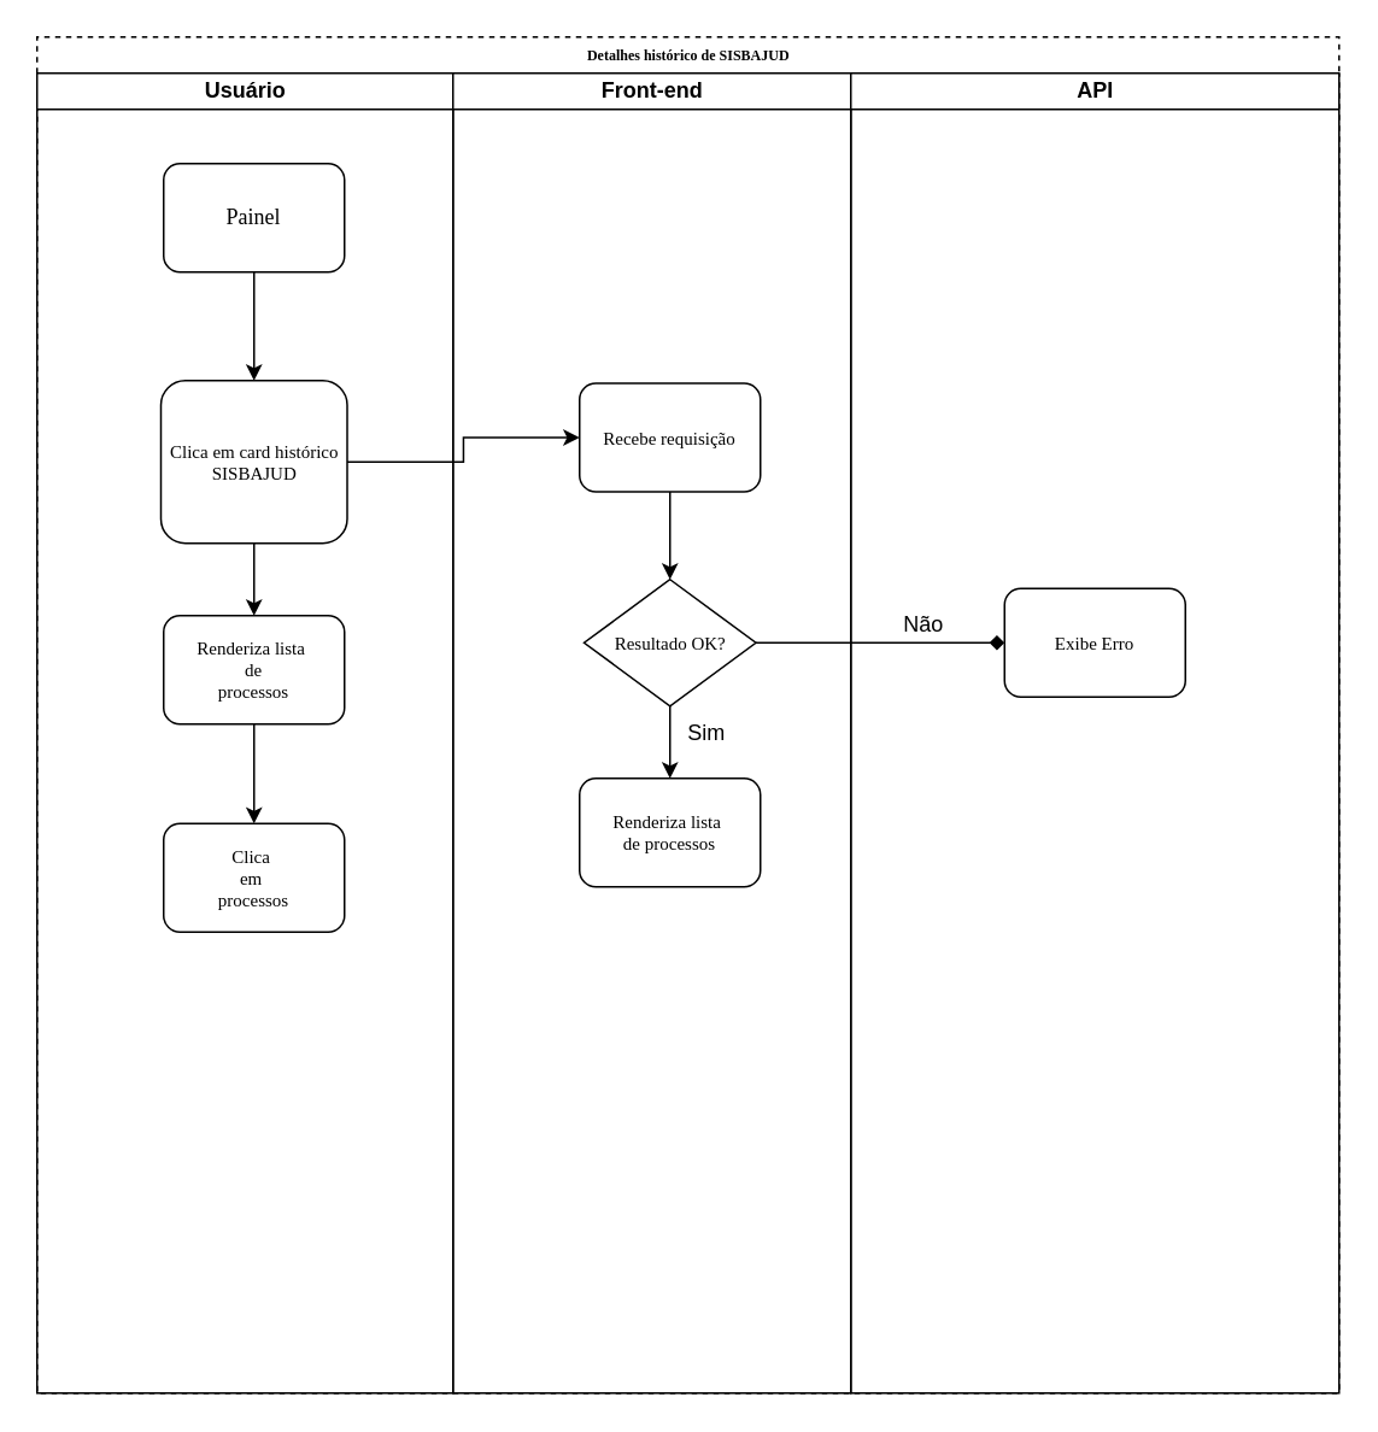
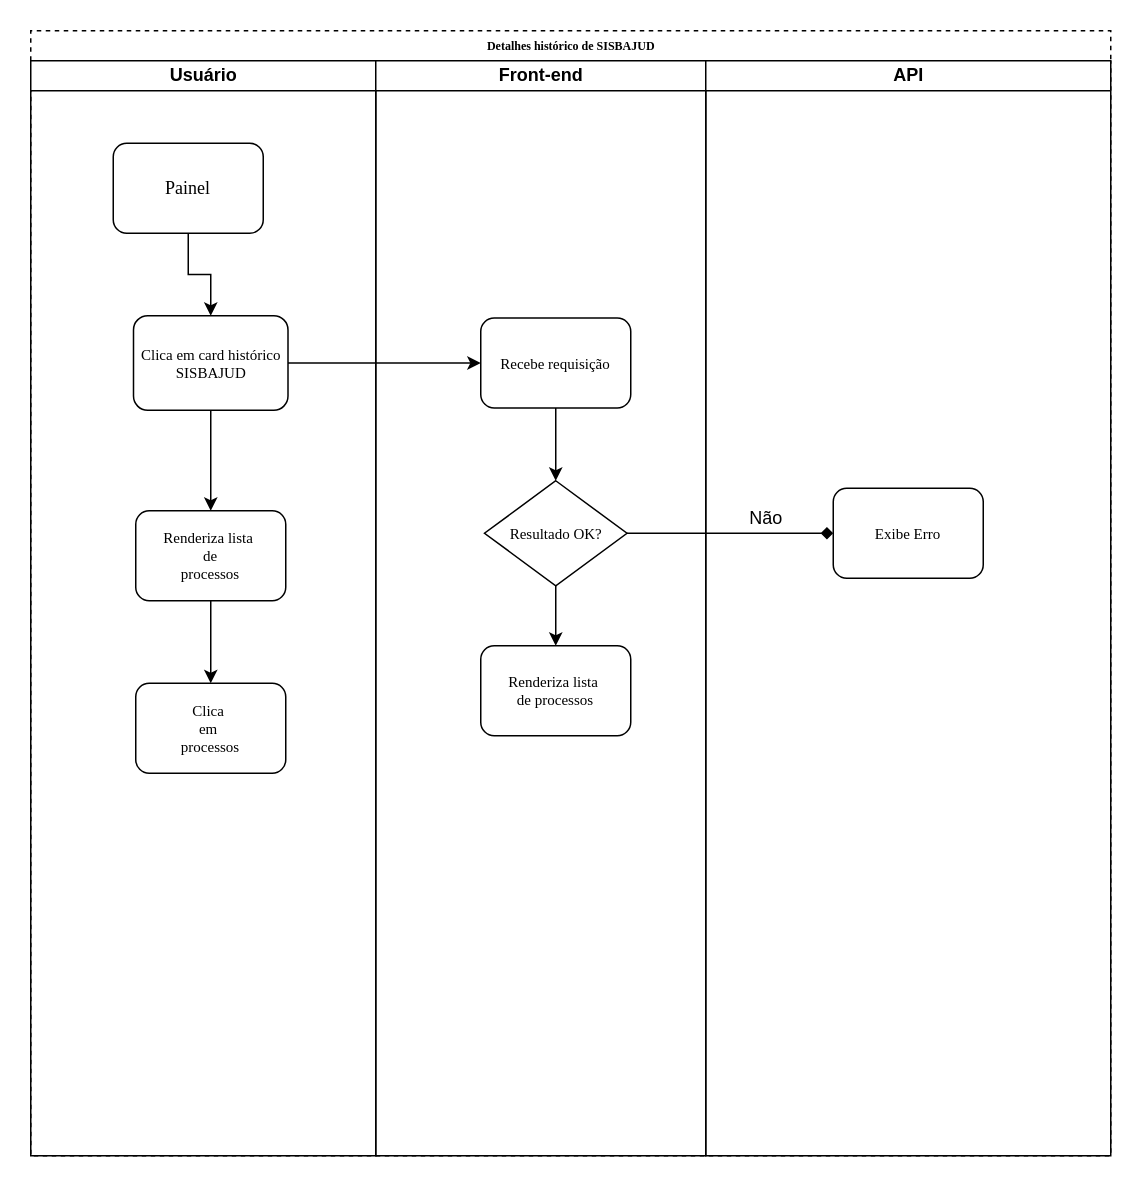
- <mxCell id="5" value="&lt;font style=&quot;font-size: 12px;&quot;&gt;Painel&lt;/font&gt;" style="rounded=1;whiteSpace=wrap;html=1;shadow=0;labelBackgroundColor=none;strokeWidth=1;fontFamily=Verdana;fontSize=8;align=center;" parent="3" vertex="1"><mxGeometry x="70" y="50" width="100" height="60" as="geometry" /></mxCell>
+ <mxCell id="5" value="&lt;font style=&quot;font-size: 12px;&quot;&gt;Painel&lt;/font&gt;" style="rounded=1;whiteSpace=wrap;html=1;shadow=0;labelBackgroundColor=none;strokeWidth=1;fontFamily=Verdana;fontSize=8;align=center;" parent="3" vertex="1"><mxGeometry x="55" y="55" width="100" height="60" as="geometry" /></mxCell>
- <mxCell id="7" value="&lt;font style=&quot;font-size: 10px;&quot;&gt;Clica em card histórico SISBAJUD&lt;/font&gt;" style="rounded=1;whiteSpace=wrap;html=1;shadow=0;labelBackgroundColor=none;strokeWidth=1;fontFamily=Verdana;fontSize=8;align=center;" parent="3" vertex="1"><mxGeometry x="68.5" y="170" width="103" height="90" as="geometry" /></mxCell>
+ <mxCell id="7" value="&lt;font style=&quot;font-size: 10px;&quot;&gt;Clica em card histórico SISBAJUD&lt;/font&gt;" style="rounded=1;whiteSpace=wrap;html=1;shadow=0;labelBackgroundColor=none;strokeWidth=1;fontFamily=Verdana;fontSize=8;align=center;" parent="3" vertex="1"><mxGeometry x="68.5" y="170" width="103" height="63" as="geometry" /></mxCell>
- <mxCell id="17" value="Sim" style="text;html=1;align=center;verticalAlign=middle;resizable=0;points=[];autosize=1;strokeColor=none;fillColor=none;" vertex="1" parent="11"><mxGeometry x="120" y="350" width="40" height="30" as="geometry" /></mxCell>
